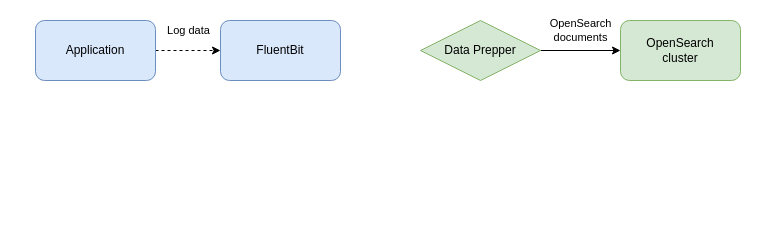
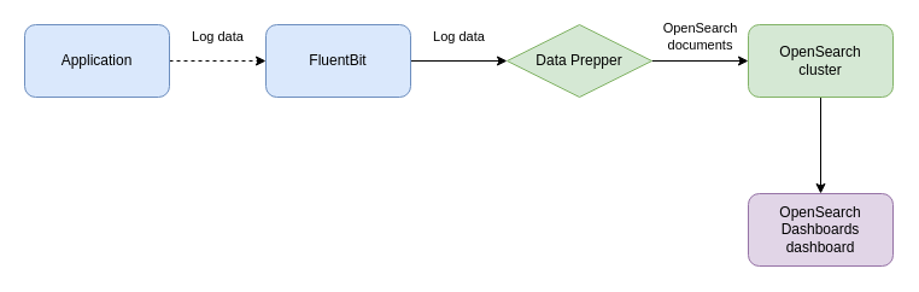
- <mxCell id="3" value="Application" style="rounded=1;whiteSpace=wrap;html=1;fillColor=#dae8fc;strokeColor=#6c8ebf;" vertex="1" parent="1"><mxGeometry x="35" y="20" width="120" height="60" as="geometry" /></mxCell>
+ <mxCell id="3" value="Application" style="rounded=1;whiteSpace=wrap;html=1;fillColor=#dae8fc;strokeColor=#6c8ebf;" vertex="1" parent="1"><mxGeometry x="20" y="20" width="120" height="60" as="geometry" /></mxCell>
+ <mxCell id="4" value="Log data" style="edgeStyle=orthogonalEdgeStyle;rounded=0;orthogonalLoop=1;jettySize=auto;html=1;" edge="1" parent="1" source="5" target="7"><mxGeometry y="20" relative="1" as="geometry"><mxPoint as="offset" /></mxGeometry></mxCell>
+ <mxCell id="8" value="" style="edgeStyle=orthogonalEdgeStyle;rounded=0;orthogonalLoop=1;jettySize=auto;html=1;" edge="1" parent="1" source="9" target="10"><mxGeometry relative="1" as="geometry" /></mxCell>
+ <mxCell id="10" value="OpenSearch Dashboards&lt;br&gt;dashboard" style="whiteSpace=wrap;html=1;rounded=1;fillColor=#e1d5e7;strokeColor=#9673a6;" vertex="1" parent="1"><mxGeometry x="620" y="160" width="120" height="60" as="geometry" /></mxCell>
